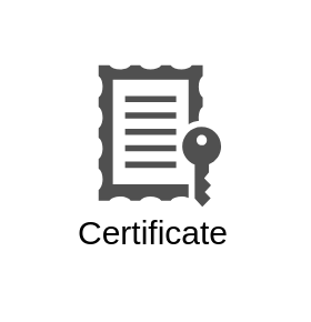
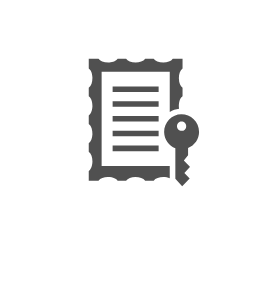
- <mxCell id="3" value="Certificate" style="text;html=1;strokeColor=none;fillColor=none;align=center;verticalAlign=middle;whiteSpace=wrap;rounded=0;" vertex="1" parent="2"><mxGeometry y="54.0" width="70" height="20" as="geometry" /></mxCell>
